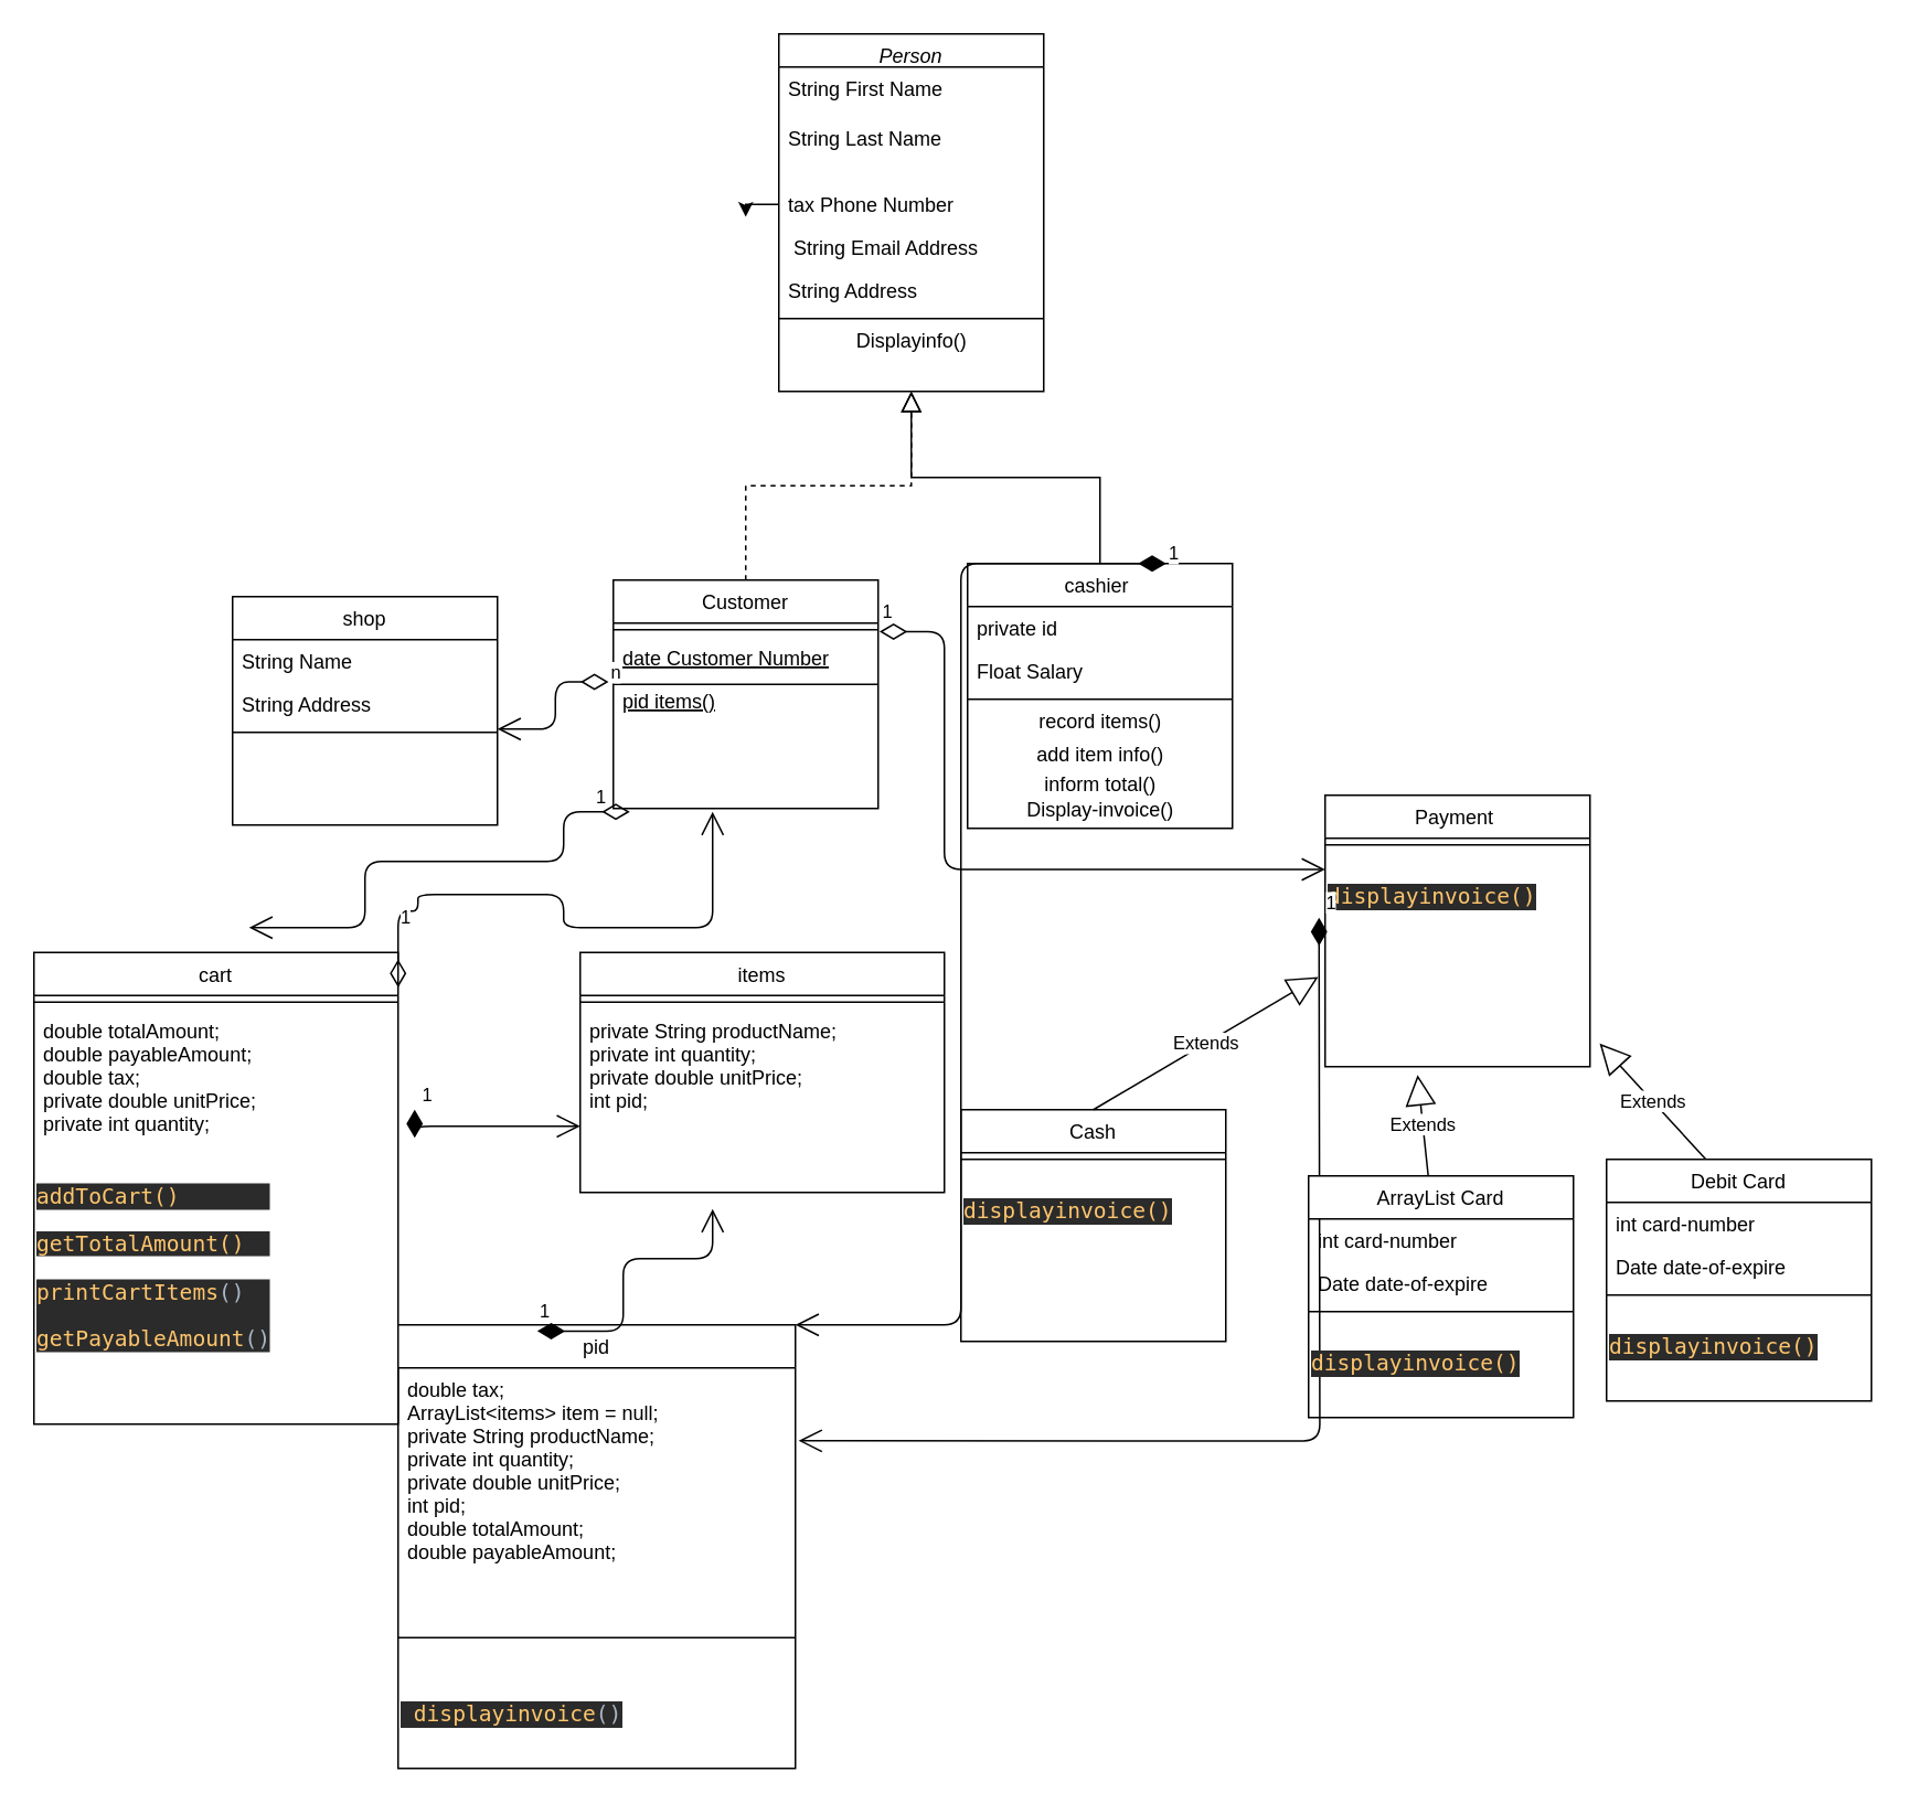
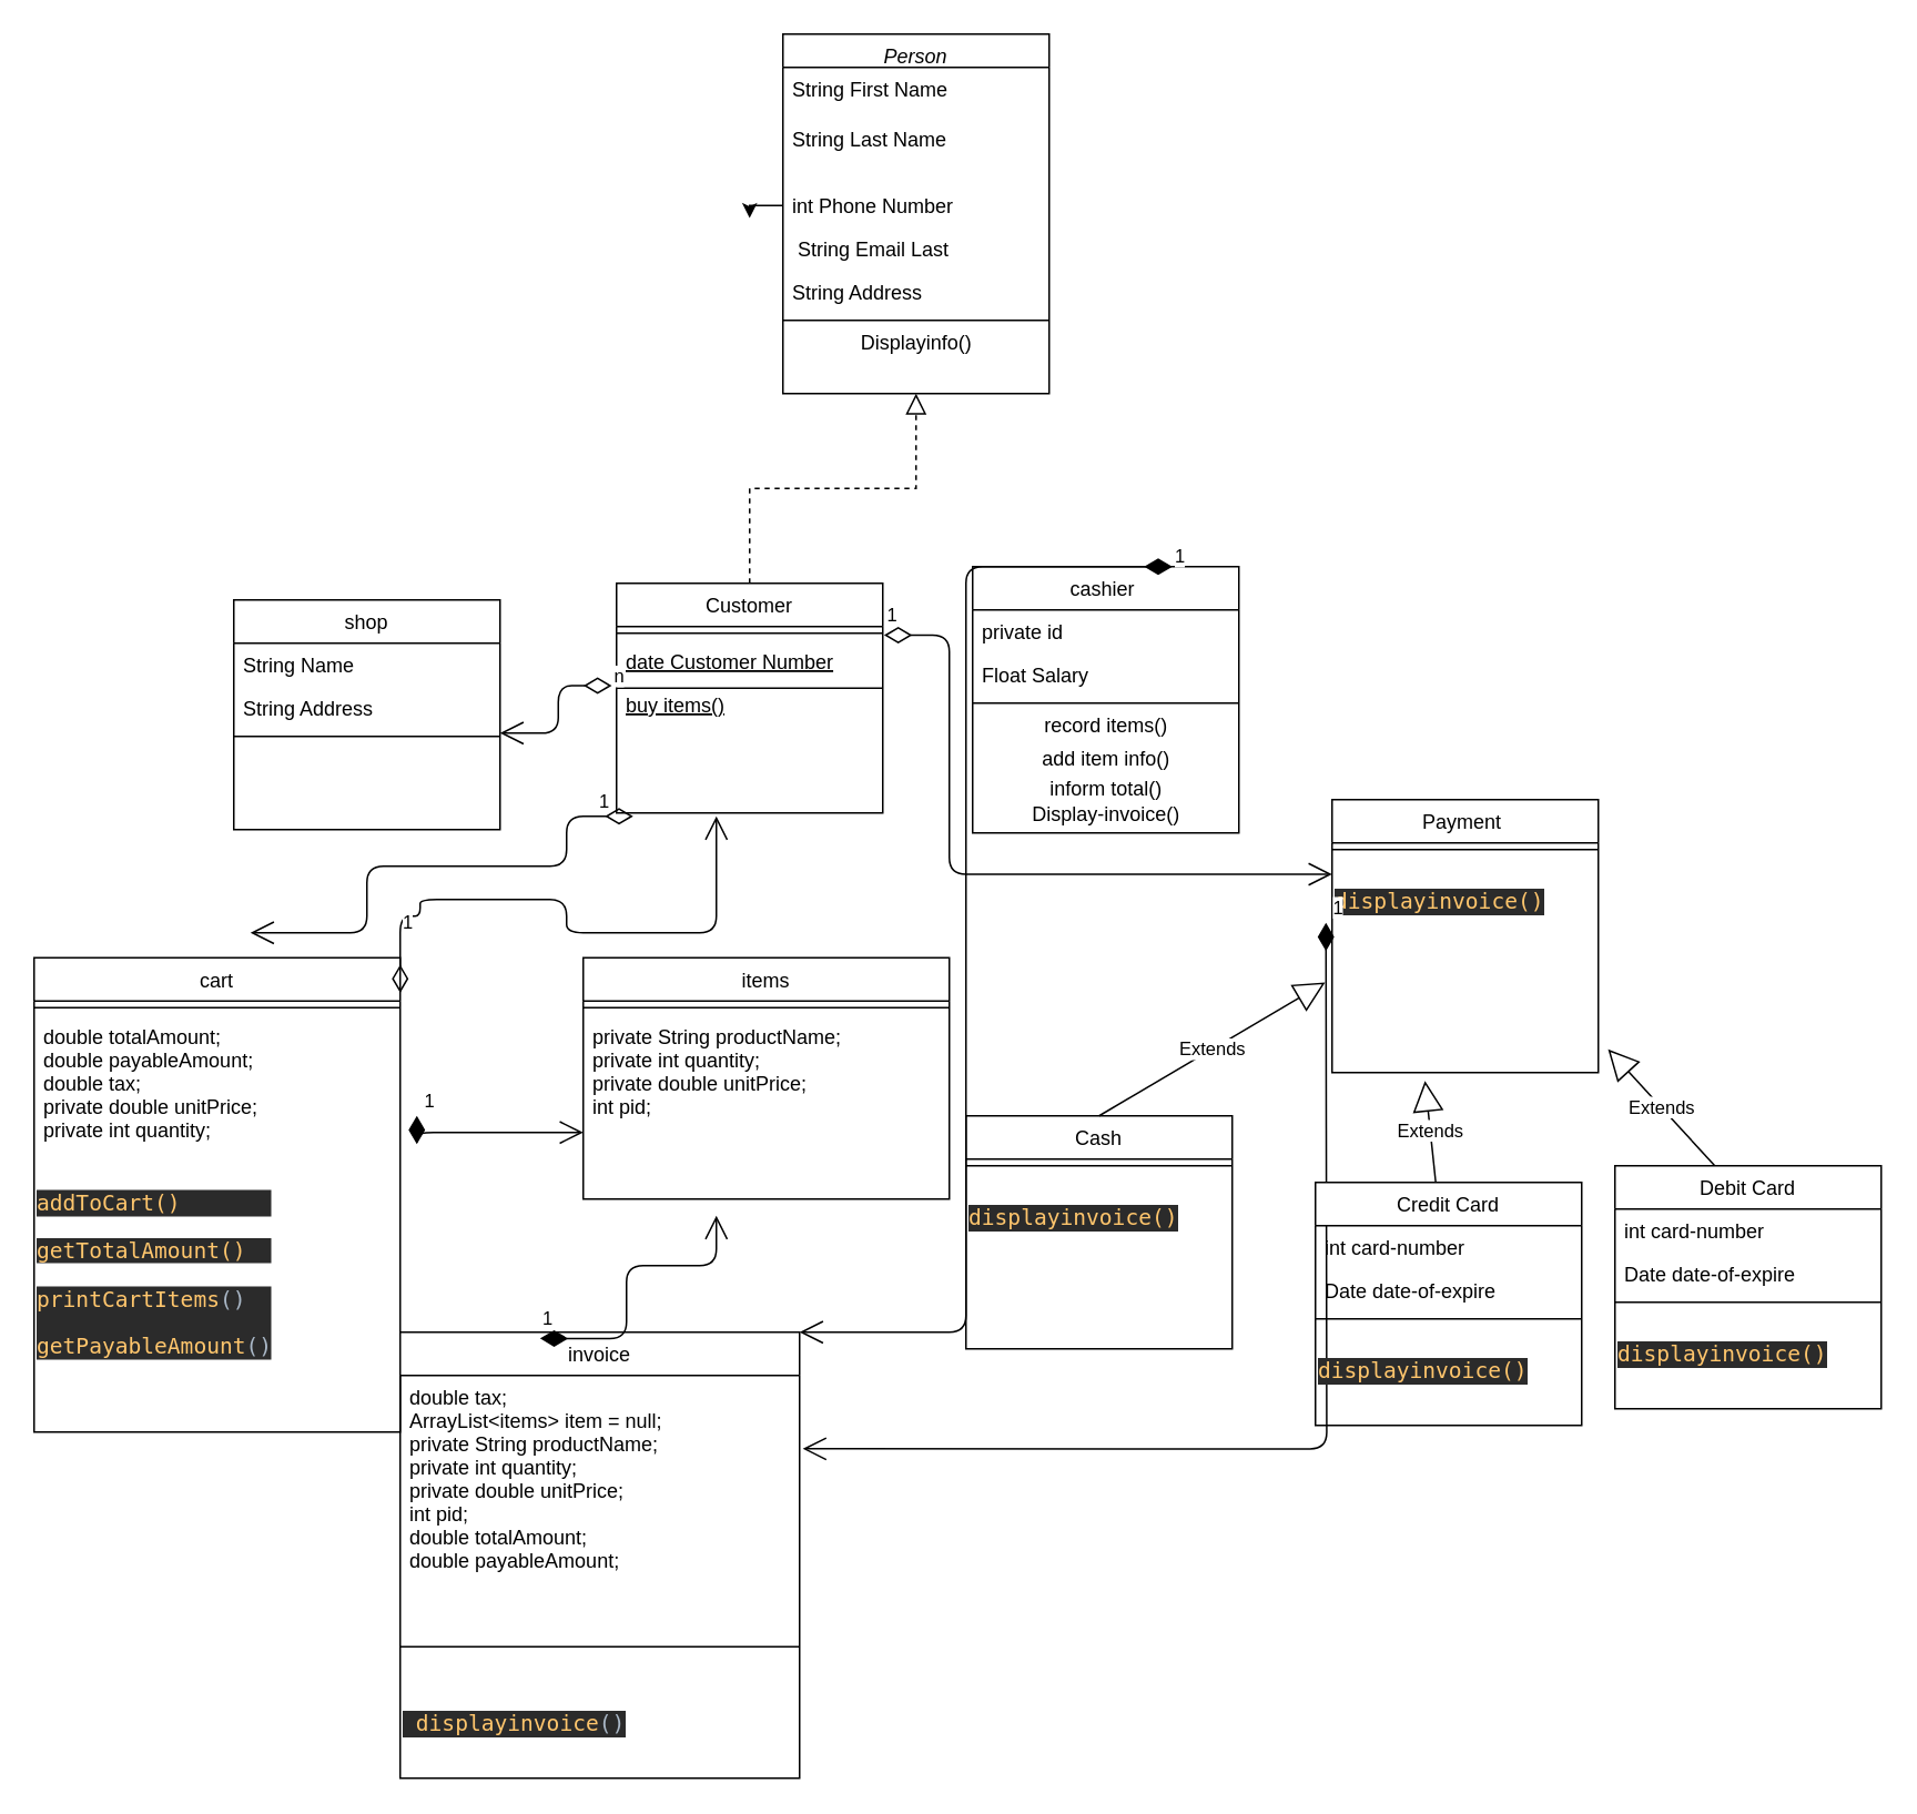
- <mxCell id="5" value="tax Phone Number" style="text;align=left;verticalAlign=top;spacingLeft=4;spacingRight=4;overflow=hidden;rotatable=0;points=[[0,0.5],[1,0.5]];portConstraint=eastwest;rounded=0;shadow=0;html=0;" parent="2" vertex="1"><mxGeometry y="90" width="160" height="26" as="geometry" /></mxCell>
+ <mxCell id="5" value="int Phone Number" style="text;align=left;verticalAlign=top;spacingLeft=4;spacingRight=4;overflow=hidden;rotatable=0;points=[[0,0.5],[1,0.5]];portConstraint=eastwest;rounded=0;shadow=0;html=0;" parent="2" vertex="1"><mxGeometry y="90" width="160" height="26" as="geometry" /></mxCell>
- <mxCell id="6" value=" String Email Address" style="text;align=left;verticalAlign=top;spacingLeft=4;spacingRight=4;overflow=hidden;rotatable=0;points=[[0,0.5],[1,0.5]];portConstraint=eastwest;rounded=0;shadow=0;html=0;" parent="2" vertex="1"><mxGeometry y="116" width="160" height="26" as="geometry" /></mxCell>
+ <mxCell id="6" value=" String Email Last" style="text;align=left;verticalAlign=top;spacingLeft=4;spacingRight=4;overflow=hidden;rotatable=0;points=[[0,0.5],[1,0.5]];portConstraint=eastwest;rounded=0;shadow=0;html=0;" parent="2" vertex="1"><mxGeometry y="116" width="160" height="26" as="geometry" /></mxCell>
- <mxCell id="23" value="" style="endArrow=block;endSize=10;endFill=0;shadow=0;strokeWidth=1;rounded=0;edgeStyle=elbowEdgeStyle;elbow=vertical;" parent="1" source="16" target="2" edge="1"><mxGeometry width="160" relative="1" as="geometry"><mxPoint x="460" y="363" as="sourcePoint" /><mxPoint x="560" y="261" as="targetPoint" /></mxGeometry></mxCell>
- <mxCell id="14" value="pid items()" style="text;align=left;verticalAlign=top;spacingLeft=4;spacingRight=4;overflow=hidden;rotatable=0;points=[[0,0.5],[1,0.5]];portConstraint=eastwest;fontStyle=4" vertex="1" parent="10"><mxGeometry y="60" width="160" height="36" as="geometry" /></mxCell>
+ <mxCell id="14" value="buy items()" style="text;align=left;verticalAlign=top;spacingLeft=4;spacingRight=4;overflow=hidden;rotatable=0;points=[[0,0.5],[1,0.5]];portConstraint=eastwest;fontStyle=4" vertex="1" parent="10"><mxGeometry y="60" width="160" height="36" as="geometry" /></mxCell>
- <mxCell id="48" value="ArrayList Card" style="swimlane;fontStyle=0;align=center;verticalAlign=top;childLayout=stackLayout;horizontal=1;startSize=26;horizontalStack=0;resizeParent=1;resizeLast=0;collapsible=1;marginBottom=0;rounded=0;shadow=0;strokeWidth=1;" parent="1" vertex="1"><mxGeometry x="790" y="710" width="160" height="146" as="geometry"><mxRectangle x="550" y="140" width="160" height="26" as="alternateBounds" /></mxGeometry></mxCell>
+ <mxCell id="48" value="Credit Card" style="swimlane;fontStyle=0;align=center;verticalAlign=top;childLayout=stackLayout;horizontal=1;startSize=26;horizontalStack=0;resizeParent=1;resizeLast=0;collapsible=1;marginBottom=0;rounded=0;shadow=0;strokeWidth=1;" parent="1" vertex="1"><mxGeometry x="790" y="710" width="160" height="146" as="geometry"><mxRectangle x="550" y="140" width="160" height="26" as="alternateBounds" /></mxGeometry></mxCell>
- <mxCell id="61" value="pid" style="swimlane;fontStyle=0;align=center;verticalAlign=top;childLayout=stackLayout;horizontal=1;startSize=26;horizontalStack=0;resizeParent=1;resizeLast=0;collapsible=1;marginBottom=0;rounded=0;shadow=0;strokeWidth=1;" vertex="1" parent="1"><mxGeometry x="240" y="800" width="240" height="268" as="geometry"><mxRectangle x="550" y="140" width="160" height="26" as="alternateBounds" /></mxGeometry></mxCell>
+ <mxCell id="61" value="invoice" style="swimlane;fontStyle=0;align=center;verticalAlign=top;childLayout=stackLayout;horizontal=1;startSize=26;horizontalStack=0;resizeParent=1;resizeLast=0;collapsible=1;marginBottom=0;rounded=0;shadow=0;strokeWidth=1;" vertex="1" parent="1"><mxGeometry x="240" y="800" width="240" height="268" as="geometry"><mxRectangle x="550" y="140" width="160" height="26" as="alternateBounds" /></mxGeometry></mxCell>
